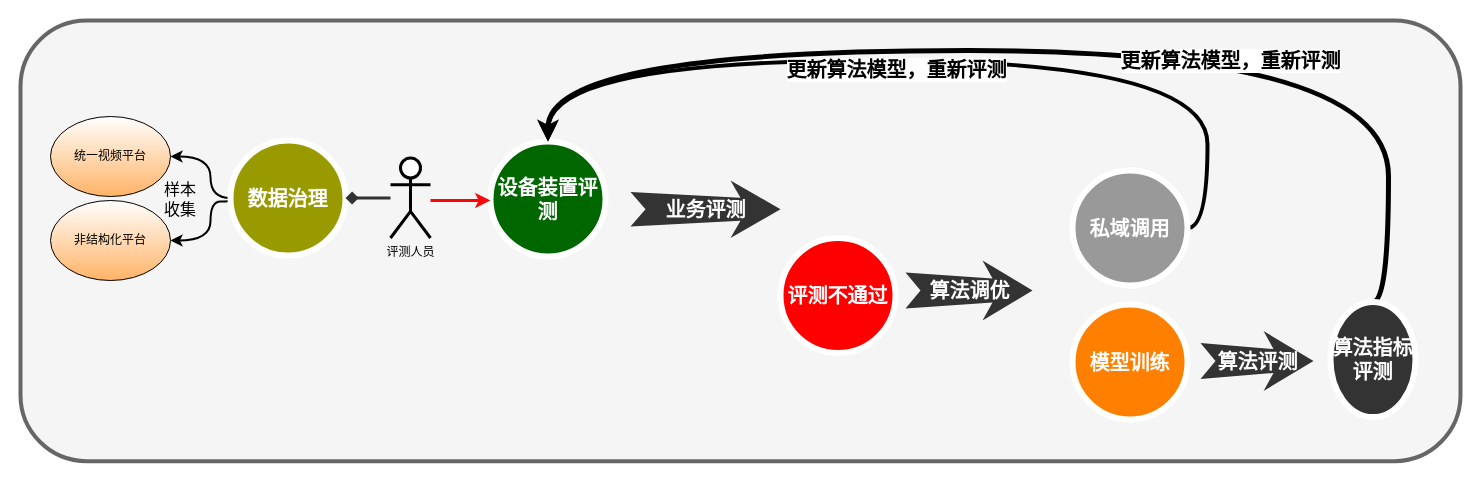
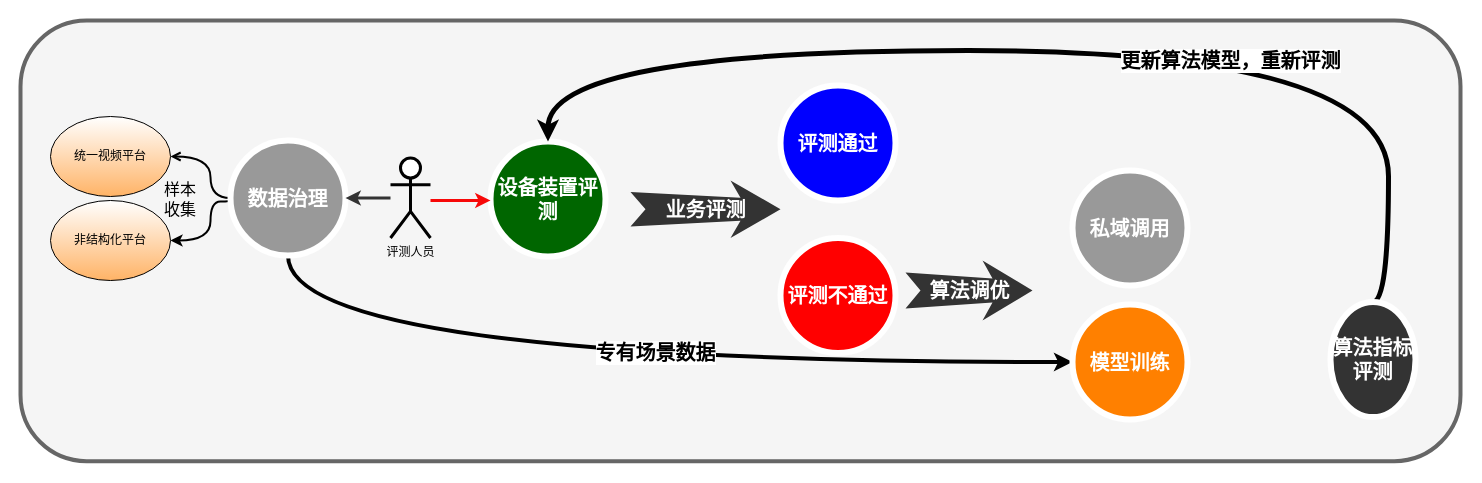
- <mxCell id="23" style="edgeStyle=orthogonalEdgeStyle;orthogonalLoop=1;jettySize=auto;html=1;exitX=1;exitY=0.5;exitDx=0;exitDy=0;entryX=0.5;entryY=0;entryDx=0;entryDy=0;curved=1;strokeWidth=4;" edge="1" parent="1" source="25" target="8"><mxGeometry relative="1" as="geometry"><Array as="points"><mxPoint x="1207" y="228" /><mxPoint x="1207" y="60" /><mxPoint x="548" y="60" /></Array></mxGeometry></mxCell>
- <mxCell id="24" value="&lt;span style=&quot;font-size: 20px;&quot;&gt;&lt;b&gt;更新算法模型，重新评测&lt;/b&gt;&lt;/span&gt;" style="edgeLabel;html=1;align=center;verticalAlign=middle;resizable=0;points=[];" vertex="1" connectable="0" parent="23"><mxGeometry x="-0.239" y="8" relative="1" as="geometry"><mxPoint x="-146" as="offset" /></mxGeometry></mxCell>
+ <mxCell id="16" value="&lt;b&gt;评测通过&lt;/b&gt;" style="ellipse;whiteSpace=wrap;html=1;rounded=0;shadow=0;strokeWidth=6;fontSize=20;align=center;fillColor=#0000FF;strokeColor=#FFFFFF;fontColor=#FFFFFF;" parent="1" vertex="1"><mxGeometry x="780" y="85" width="115" height="115" as="geometry" /></mxCell>
- <mxCell id="3" style="edgeStyle=orthogonalEdgeStyle;orthogonalLoop=1;jettySize=auto;html=1;exitX=0;exitY=0.5;exitDx=0;exitDy=0;curved=1;entryX=1;entryY=0.5;entryDx=0;entryDy=0;strokeWidth=2;" edge="1" parent="1" source="7" target="20"><mxGeometry relative="1" as="geometry"><Array as="points"><mxPoint x="210" y="197" /><mxPoint x="210" y="156" /></Array></mxGeometry></mxCell>
+ <mxCell id="3" style="edgeStyle=orthogonalEdgeStyle;orthogonalLoop=1;jettySize=auto;html=1;exitX=0;exitY=0.5;exitDx=0;exitDy=0;curved=1;entryX=1;entryY=0.5;entryDx=0;entryDy=0;strokeWidth=2;endArrow=open;" edge="1" parent="1" source="7" target="20"><mxGeometry relative="1" as="geometry"><Array as="points"><mxPoint x="210" y="197" /><mxPoint x="210" y="156" /></Array></mxGeometry></mxCell>
- <mxCell id="7" value="&lt;span style=&quot;font-size: 20px;&quot;&gt;&lt;font style=&quot;font-size: 20px;&quot;&gt;数据治理&lt;/font&gt;&lt;/span&gt;" style="ellipse;whiteSpace=wrap;html=1;rounded=0;shadow=0;strokeWidth=6;fontSize=20;align=center;fillColor=#999900;strokeColor=#FFFFFF;fontColor=#FFFFFF;fontStyle=1" parent="1" vertex="1"><mxGeometry x="230" y="140" width="115" height="115" as="geometry" /></mxCell>
+ <mxCell id="7" value="&lt;span style=&quot;font-size: 20px;&quot;&gt;&lt;font style=&quot;font-size: 20px;&quot;&gt;数据治理&lt;/font&gt;&lt;/span&gt;" style="ellipse;whiteSpace=wrap;html=1;rounded=0;shadow=0;strokeWidth=6;fontSize=20;align=center;fillColor=#999999;strokeColor=#FFFFFF;fontColor=#FFFFFF;fontStyle=1;" parent="1" vertex="1"><mxGeometry x="230" y="140" width="115" height="115" as="geometry" /></mxCell>
- <mxCell id="18" style="edgeStyle=orthogonalEdgeStyle;rounded=0;orthogonalLoop=1;jettySize=auto;html=1;entryX=1;entryY=0.5;entryDx=0;entryDy=0;strokeWidth=3;strokeColor=#333333;endArrow=diamond;" edge="1" parent="1" source="19" target="7"><mxGeometry relative="1" as="geometry" /></mxCell>
+ <mxCell id="18" style="edgeStyle=orthogonalEdgeStyle;rounded=0;orthogonalLoop=1;jettySize=auto;html=1;entryX=1;entryY=0.5;entryDx=0;entryDy=0;strokeWidth=3;strokeColor=#333333;" edge="1" parent="1" source="19" target="7"><mxGeometry relative="1" as="geometry" /></mxCell>
+ <mxCell id="5" style="edgeStyle=orthogonalEdgeStyle;orthogonalLoop=1;jettySize=auto;html=1;exitX=0.5;exitY=1;exitDx=0;exitDy=0;entryX=0;entryY=0.5;entryDx=0;entryDy=0;curved=1;strokeWidth=4;" edge="1" parent="1" source="7" target="10"><mxGeometry relative="1" as="geometry" /></mxCell>
+ <mxCell id="6" value="&lt;font style=&quot;font-size: 20px;&quot;&gt;&lt;b&gt;专有场景数据&lt;/b&gt;&lt;/font&gt;" style="edgeLabel;html=1;align=center;verticalAlign=middle;resizable=0;points=[];" vertex="1" connectable="0" parent="5"><mxGeometry x="0.045" y="10" relative="1" as="geometry"><mxPoint x="7" as="offset" /></mxGeometry></mxCell>
- <mxCell id="11" value="算法评测" style="html=1;shadow=0;dashed=0;align=center;verticalAlign=middle;shape=mxgraph.arrows2.stylisedArrow;dy=0.6;dx=40;notch=15;feather=0.4;rounded=0;strokeWidth=1;fontSize=20;strokeColor=none;fillColor=#333333;fontColor=#FFFFFF;fontStyle=1" parent="1" vertex="1"><mxGeometry x="1200" y="330.5" width="113" height="60" as="geometry" /></mxCell>
